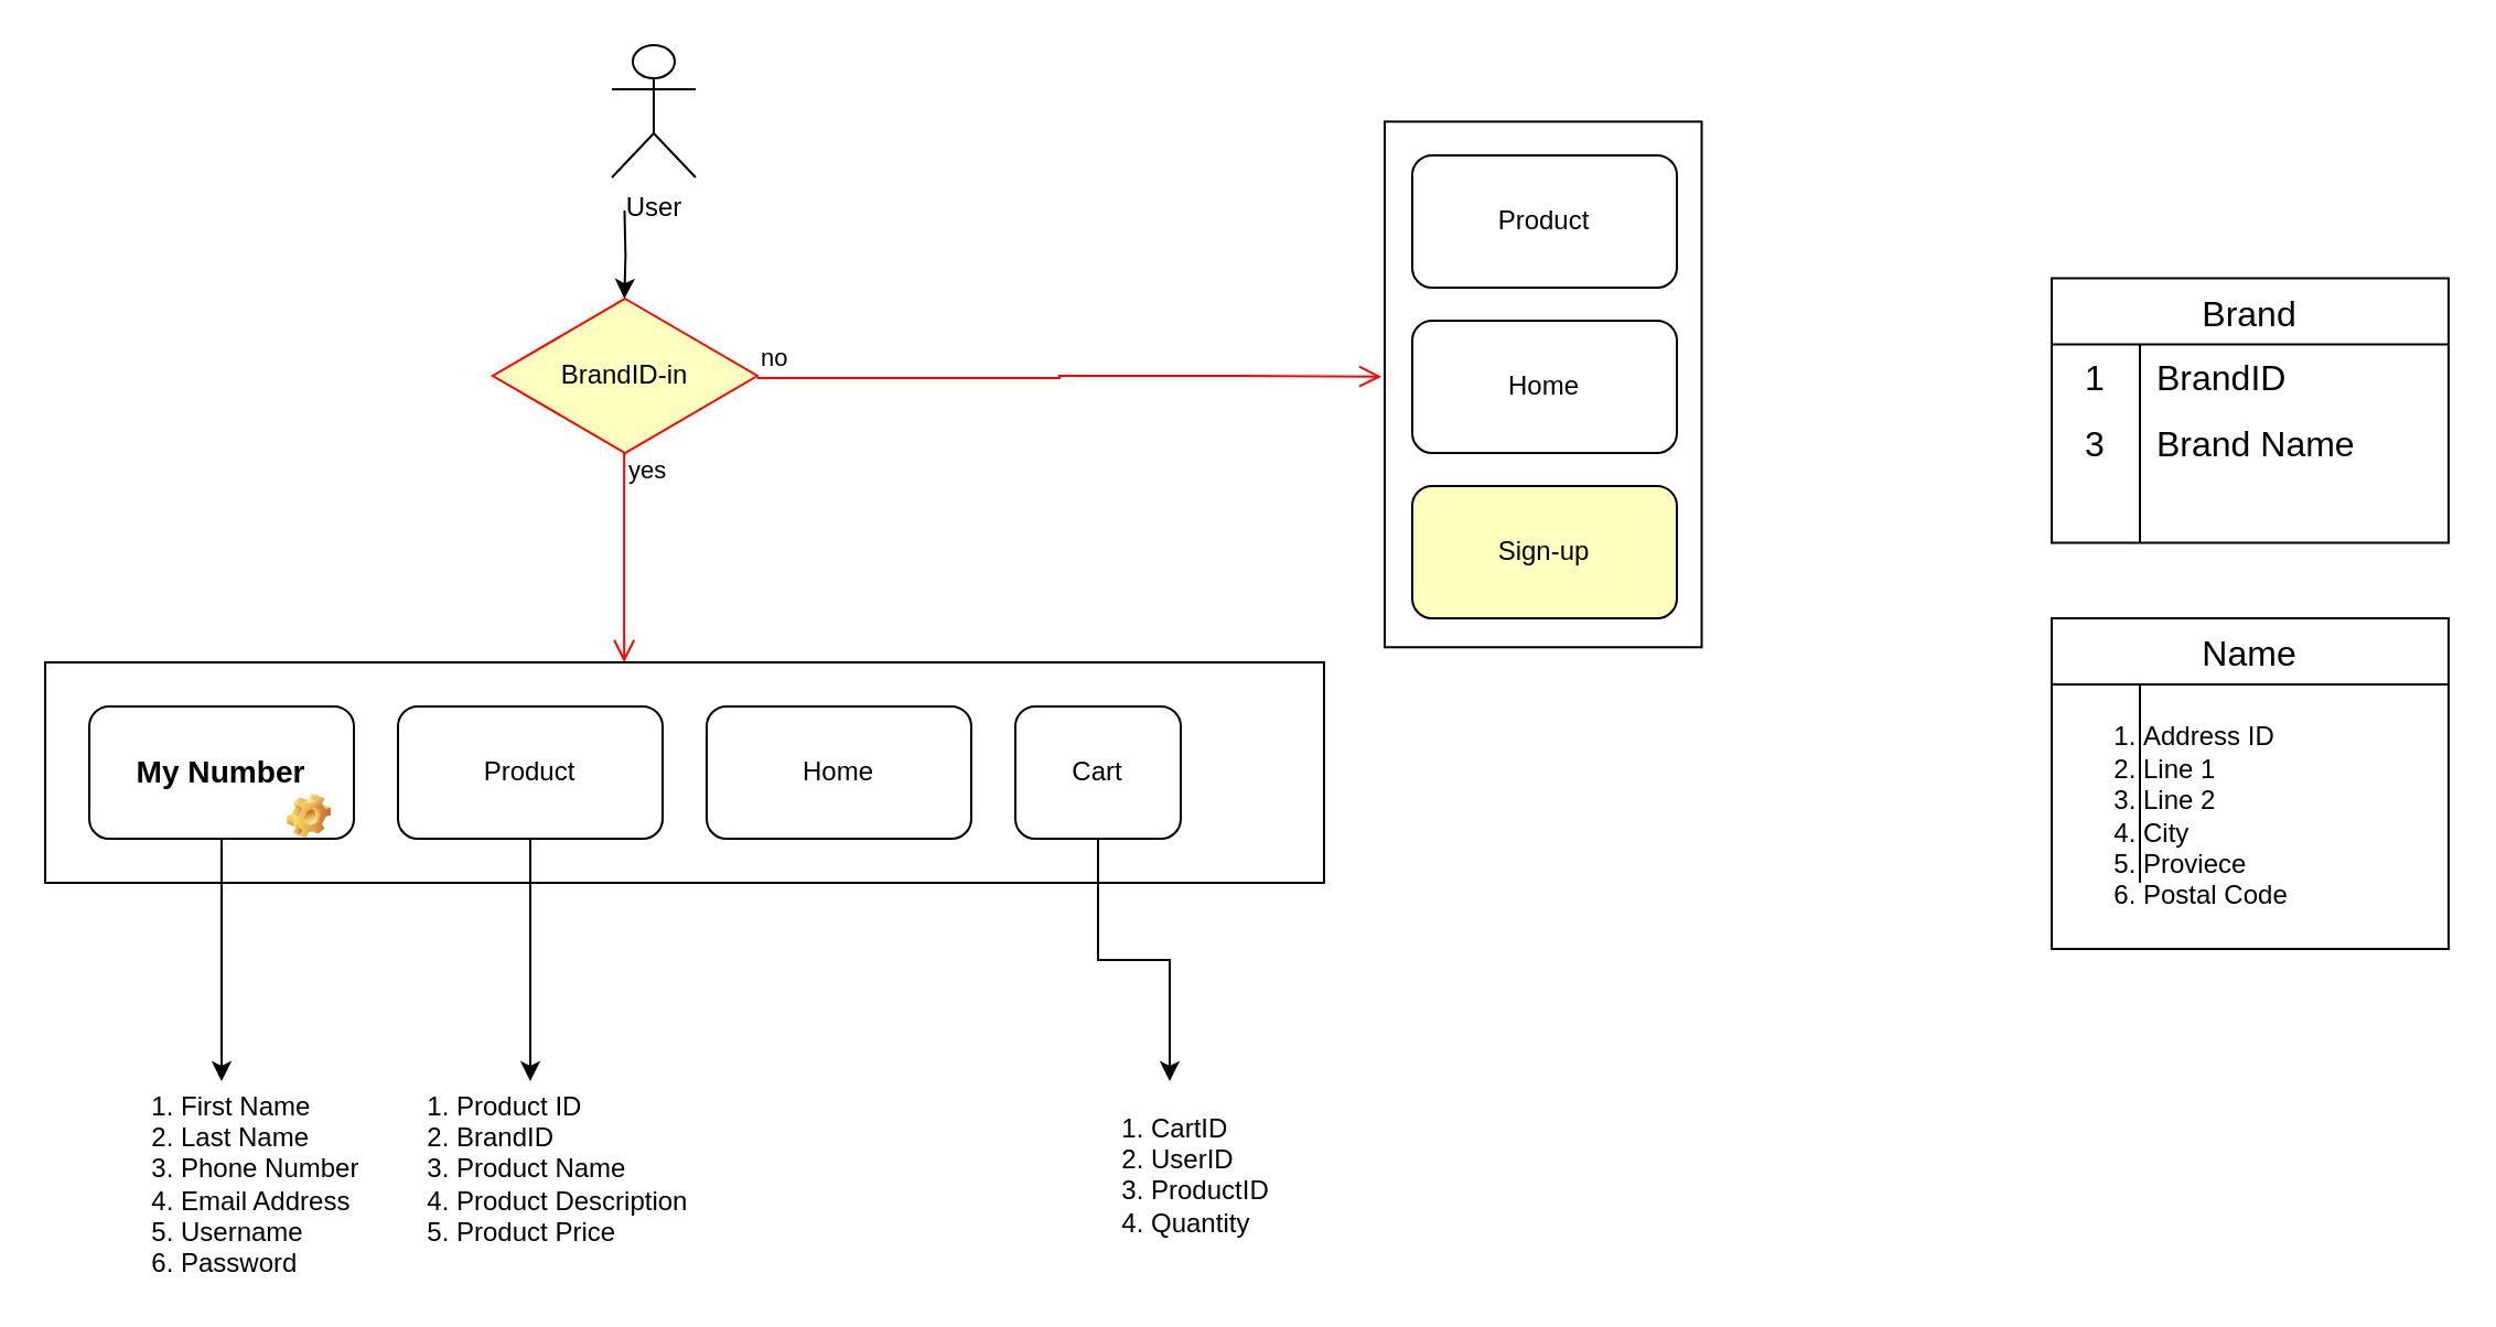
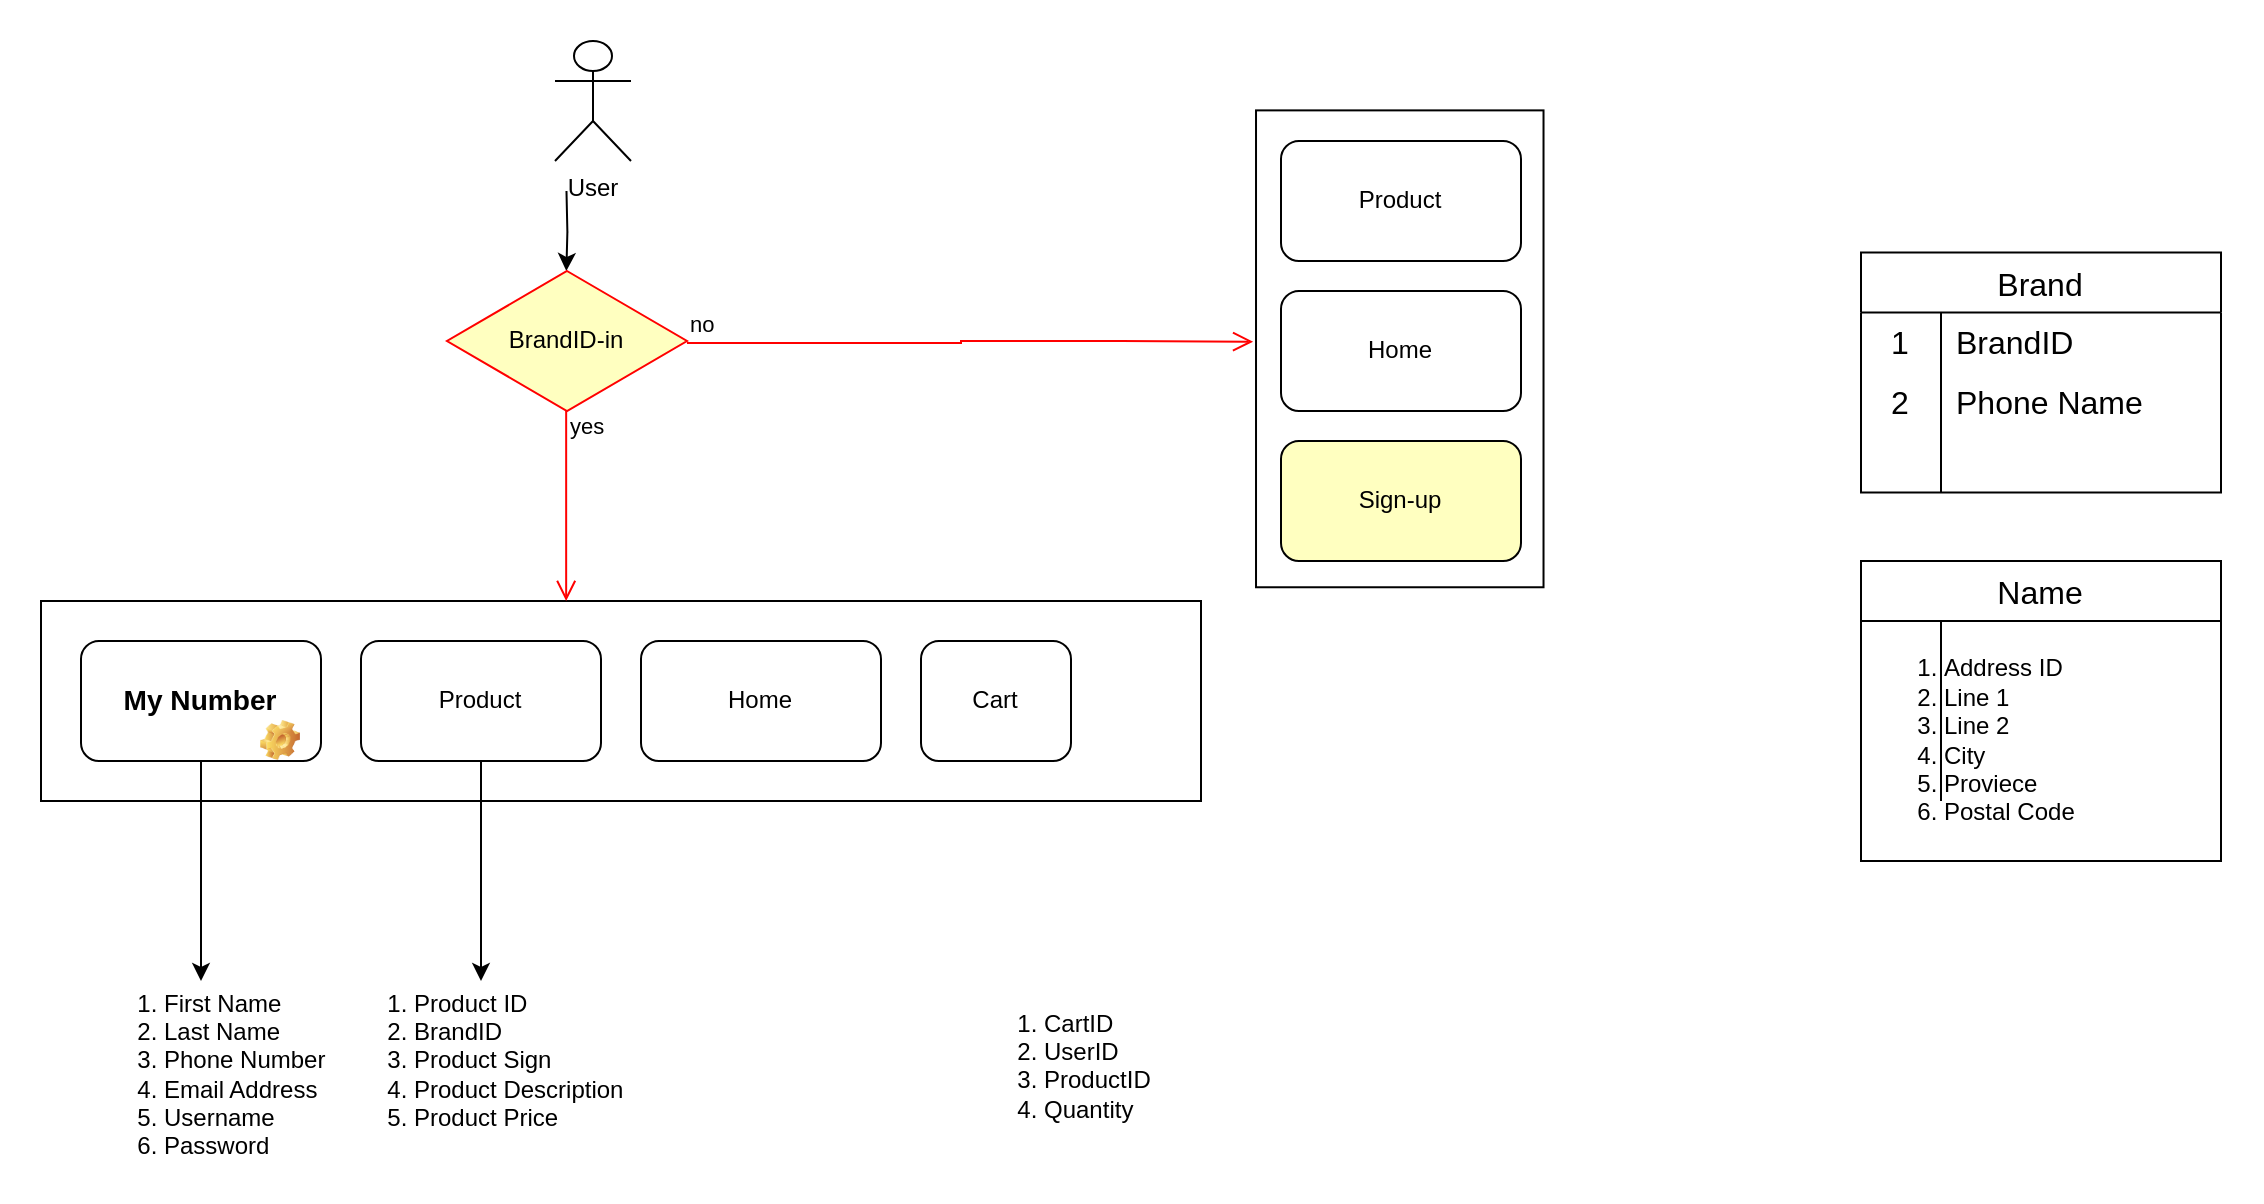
- <mxCell id="28" value="3" style="shape=partialRectangle;html=1;whiteSpace=wrap;connectable=0;fillColor=none;top=0;left=0;bottom=0;right=0;overflow=hidden;strokeColor=inherit;fontSize=16;" vertex="1" parent="27"><mxGeometry width="40" height="30" as="geometry"><mxRectangle width="40" height="30" as="alternateBounds" /></mxGeometry></mxCell>
+ <mxCell id="28" value="2" style="shape=partialRectangle;html=1;whiteSpace=wrap;connectable=0;fillColor=none;top=0;left=0;bottom=0;right=0;overflow=hidden;strokeColor=inherit;fontSize=16;" vertex="1" parent="27"><mxGeometry width="40" height="30" as="geometry"><mxRectangle width="40" height="30" as="alternateBounds" /></mxGeometry></mxCell>
- <mxCell id="29" value="Brand Name" style="shape=partialRectangle;html=1;whiteSpace=wrap;connectable=0;fillColor=none;top=0;left=0;bottom=0;right=0;align=left;spacingLeft=6;overflow=hidden;strokeColor=inherit;fontSize=16;" vertex="1" parent="27"><mxGeometry x="40" width="140" height="30" as="geometry"><mxRectangle width="140" height="30" as="alternateBounds" /></mxGeometry></mxCell>
+ <mxCell id="29" value="Phone Name" style="shape=partialRectangle;html=1;whiteSpace=wrap;connectable=0;fillColor=none;top=0;left=0;bottom=0;right=0;align=left;spacingLeft=6;overflow=hidden;strokeColor=inherit;fontSize=16;" vertex="1" parent="27"><mxGeometry x="40" width="140" height="30" as="geometry"><mxRectangle width="140" height="30" as="alternateBounds" /></mxGeometry></mxCell>
- <mxCell id="8" value="" style="edgeStyle=orthogonalEdgeStyle;rounded=0;orthogonalLoop=1;jettySize=auto;html=1;" edge="1" parent="1" source="9" target="21"><mxGeometry relative="1" as="geometry" /></mxCell>
- <mxCell id="20" value="&lt;ol&gt;&lt;li&gt;Product ID&lt;br&gt;&lt;/li&gt;&lt;li&gt;&lt;span style=&quot;background-color: initial;&quot;&gt;BrandID&lt;/span&gt;&lt;br&gt;&lt;/li&gt;&lt;li&gt;&lt;span style=&quot;background-color: initial;&quot;&gt;Product Name&lt;br&gt;&lt;/span&gt;&lt;/li&gt;&lt;li&gt;&lt;span style=&quot;background-color: initial;&quot;&gt;Product Description&lt;/span&gt;&lt;/li&gt;&lt;li&gt;&lt;span style=&quot;background-color: initial;&quot;&gt;Product Price&lt;/span&gt;&lt;/li&gt;&lt;/ol&gt;" style="text;strokeColor=none;fillColor=none;html=1;whiteSpace=wrap;verticalAlign=middle;overflow=hidden;" vertex="1" parent="1"><mxGeometry x="165" y="480" width="150" height="90" as="geometry" /></mxCell>
+ <mxCell id="20" value="&lt;ol&gt;&lt;li&gt;Product ID&lt;br&gt;&lt;/li&gt;&lt;li&gt;&lt;span style=&quot;background-color: initial;&quot;&gt;BrandID&lt;/span&gt;&lt;br&gt;&lt;/li&gt;&lt;li&gt;&lt;span style=&quot;background-color: initial;&quot;&gt;Product Sign&lt;br&gt;&lt;/span&gt;&lt;/li&gt;&lt;li&gt;&lt;span style=&quot;background-color: initial;&quot;&gt;Product Description&lt;/span&gt;&lt;/li&gt;&lt;li&gt;&lt;span style=&quot;background-color: initial;&quot;&gt;Product Price&lt;/span&gt;&lt;/li&gt;&lt;/ol&gt;" style="text;strokeColor=none;fillColor=none;html=1;whiteSpace=wrap;verticalAlign=middle;overflow=hidden;" vertex="1" parent="1"><mxGeometry x="165" y="480" width="150" height="90" as="geometry" /></mxCell>
